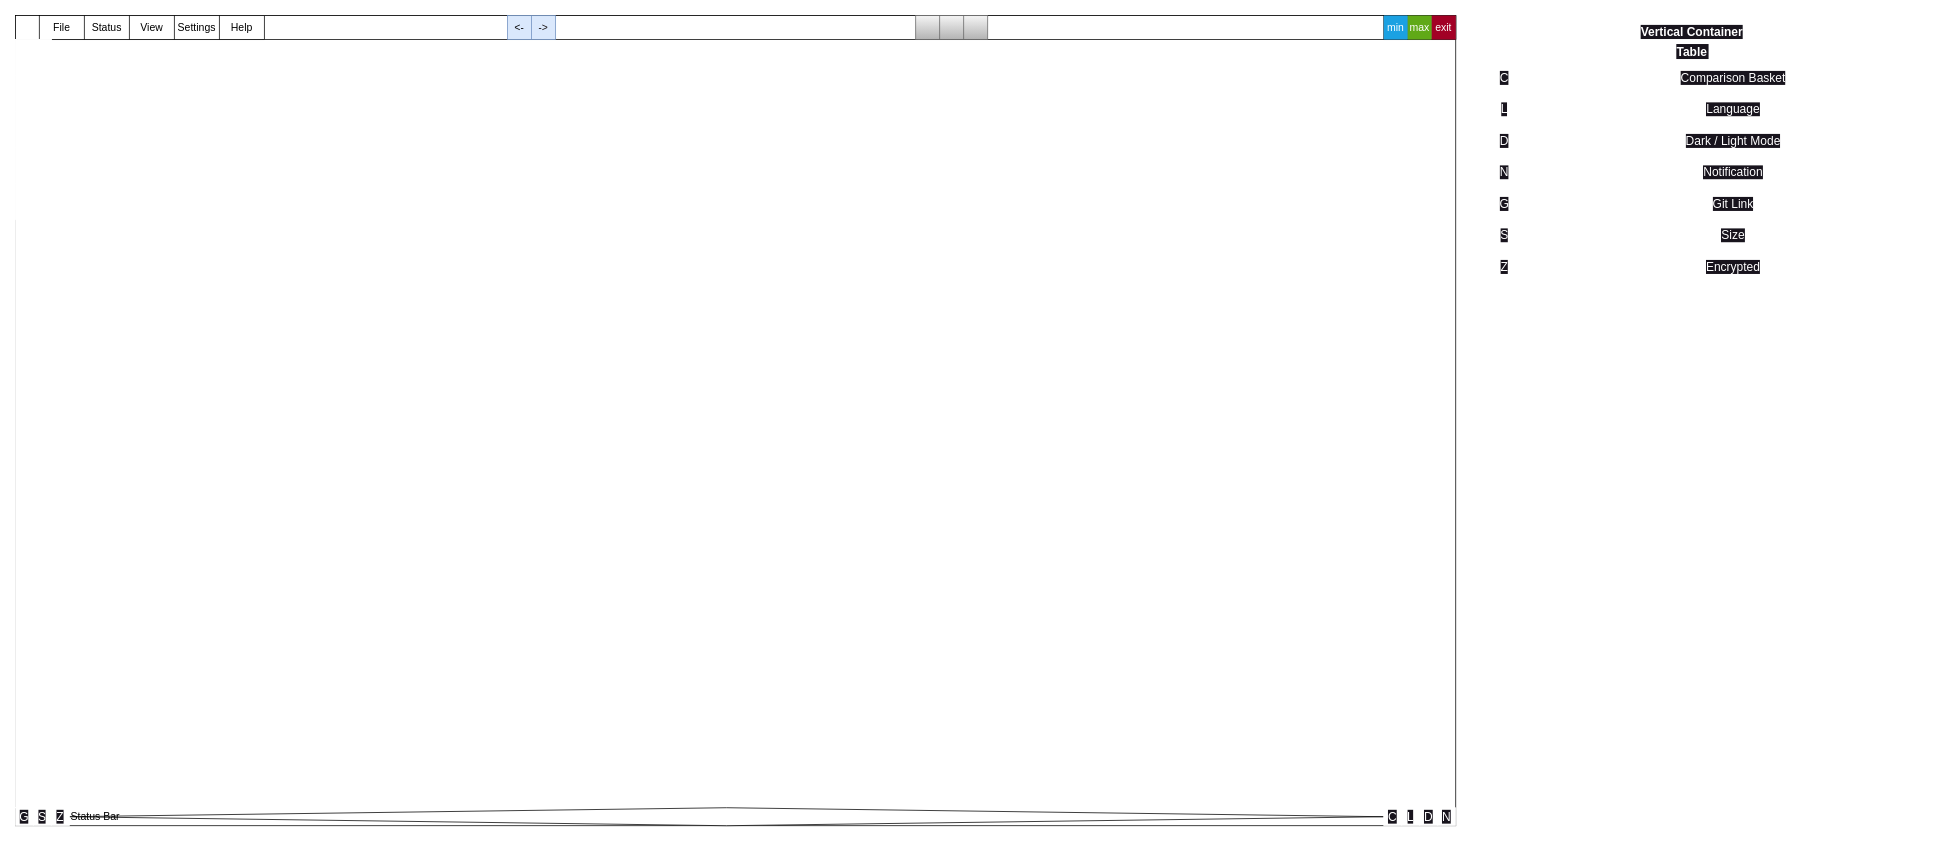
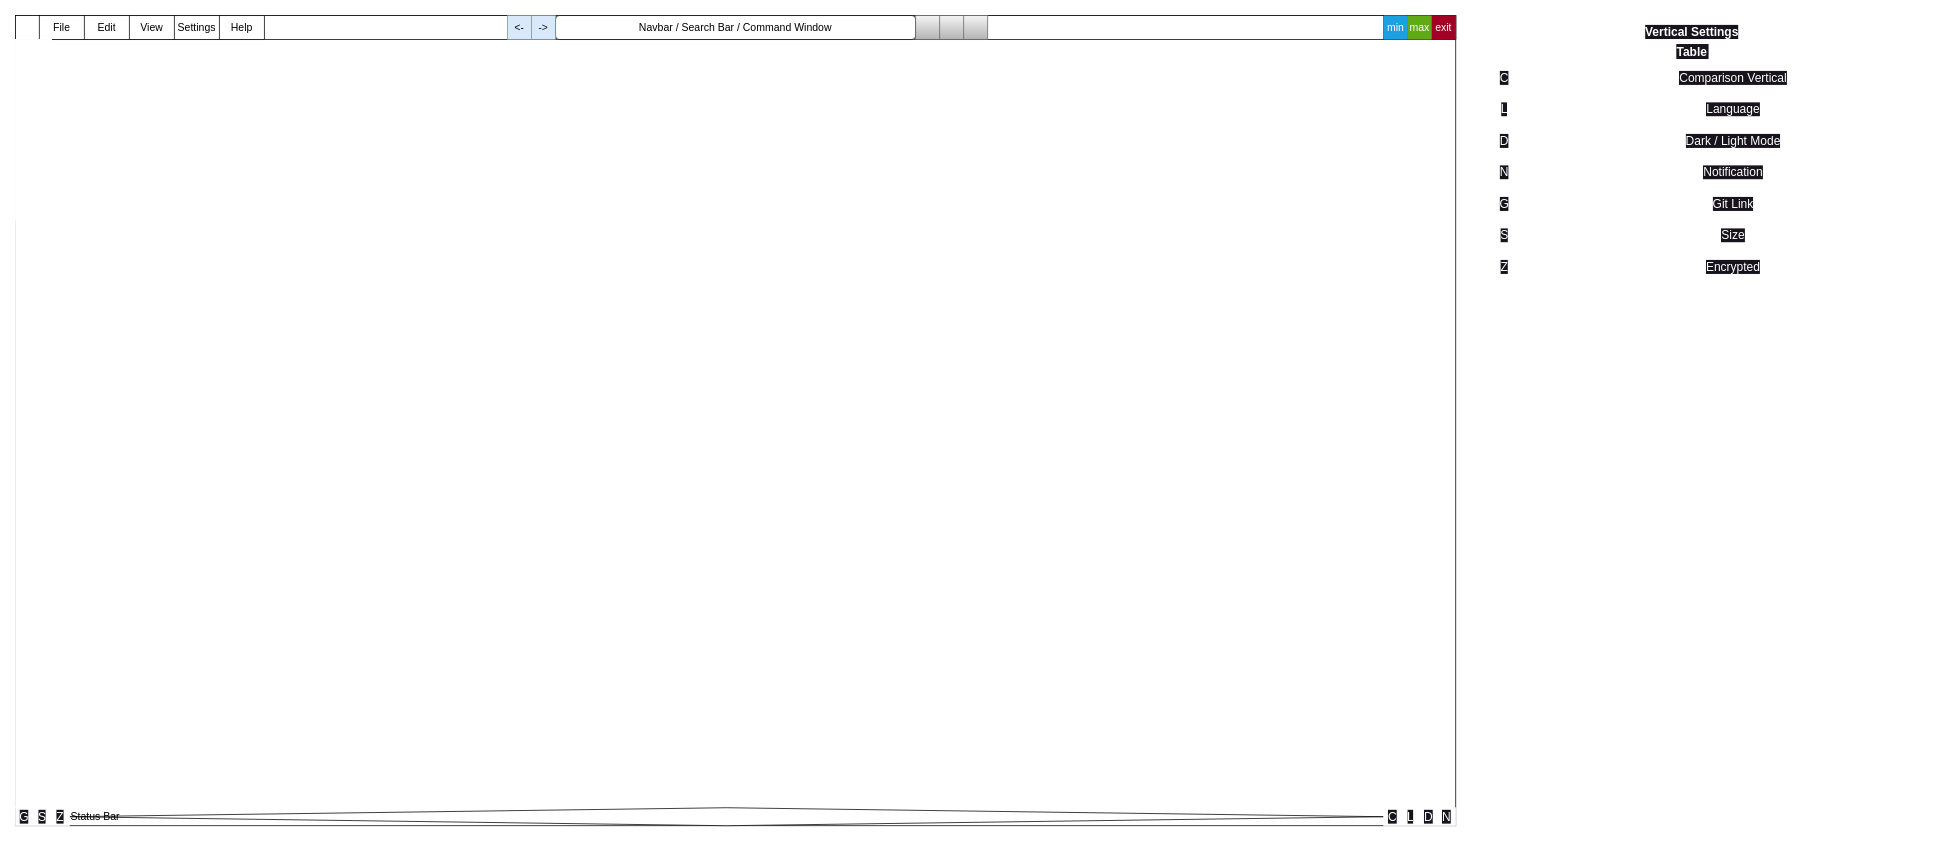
- <mxCell id="7" value="Status" style="shape=partialRectangle;html=1;whiteSpace=wrap;connectable=0;fillColor=none;top=0;left=0;bottom=0;right=0;overflow=hidden;fontSize=14;" vertex="1" parent="5"><mxGeometry x="60" width="60" height="32" as="geometry"><mxRectangle width="60" height="32" as="alternateBounds" /></mxGeometry></mxCell>
+ <mxCell id="7" value="Edit" style="shape=partialRectangle;html=1;whiteSpace=wrap;connectable=0;fillColor=none;top=0;left=0;bottom=0;right=0;overflow=hidden;fontSize=14;" vertex="1" parent="5"><mxGeometry x="60" width="60" height="32" as="geometry"><mxRectangle width="60" height="32" as="alternateBounds" /></mxGeometry></mxCell>
+ <mxCell id="11" value="Navbar / Search Bar / Command Window" style="rounded=1;whiteSpace=wrap;html=1;fontSize=14;movable=0;resizable=0;rotatable=0;deletable=0;editable=0;connectable=0;" vertex="1" parent="1"><mxGeometry x="740" width="480" height="32" as="geometry" y="20" /></mxCell>
- <mxCell id="45" value="Vertical Container" style="swimlane;whiteSpace=wrap;html=1;labelBackgroundColor=#18141D;strokeColor=#FFFFFF;fontSize=16;fontColor=#FFFFFF;movable=0;resizable=0;rotatable=0;deletable=0;editable=0;connectable=0;" vertex="1" parent="1"><mxGeometry x="1950" y="30" width="610" height="1070" as="geometry" /></mxCell>
+ <mxCell id="45" value="Vertical Settings" style="swimlane;whiteSpace=wrap;html=1;labelBackgroundColor=#18141D;strokeColor=#FFFFFF;fontSize=16;fontColor=#FFFFFF;movable=0;resizable=0;rotatable=0;deletable=0;editable=0;connectable=0;" vertex="1" parent="1"><mxGeometry x="1950" y="30" width="610" height="1070" as="geometry" /></mxCell>
- <mxCell id="49" value="Comparison Basket" style="shape=partialRectangle;html=1;whiteSpace=wrap;connectable=0;fillColor=none;top=0;left=0;bottom=0;right=0;overflow=hidden;labelBackgroundColor=#18141D;strokeColor=#FFFFFF;fontSize=16;fontColor=#FFFFFF;" vertex="1" parent="47"><mxGeometry x="110" width="500" height="42" as="geometry"><mxRectangle width="500" height="42" as="alternateBounds" /></mxGeometry></mxCell>
+ <mxCell id="49" value="Comparison Vertical" style="shape=partialRectangle;html=1;whiteSpace=wrap;connectable=0;fillColor=none;top=0;left=0;bottom=0;right=0;overflow=hidden;labelBackgroundColor=#18141D;strokeColor=#FFFFFF;fontSize=16;fontColor=#FFFFFF;" vertex="1" parent="47"><mxGeometry x="110" width="500" height="42" as="geometry"><mxRectangle width="500" height="42" as="alternateBounds" /></mxGeometry></mxCell>
